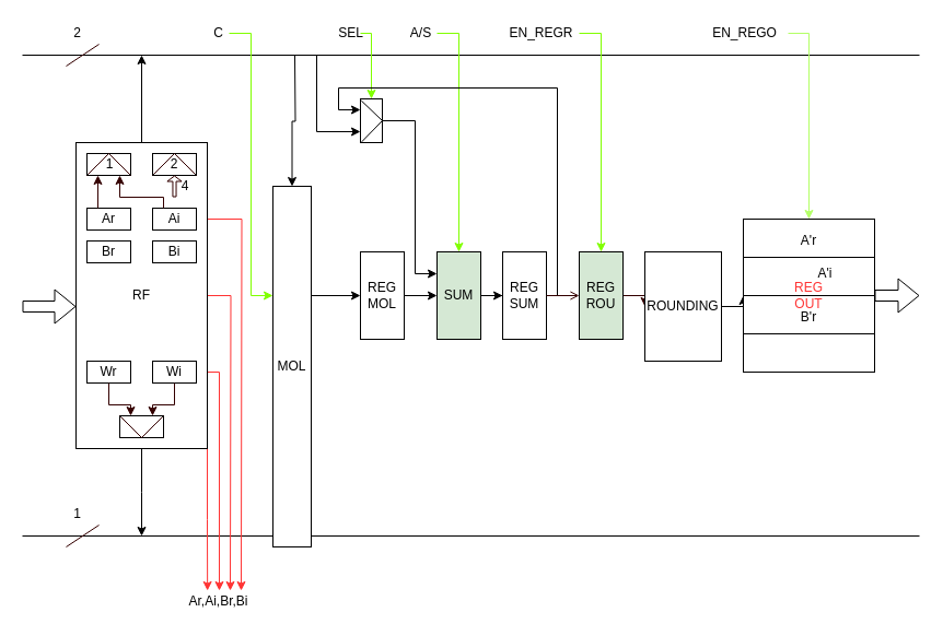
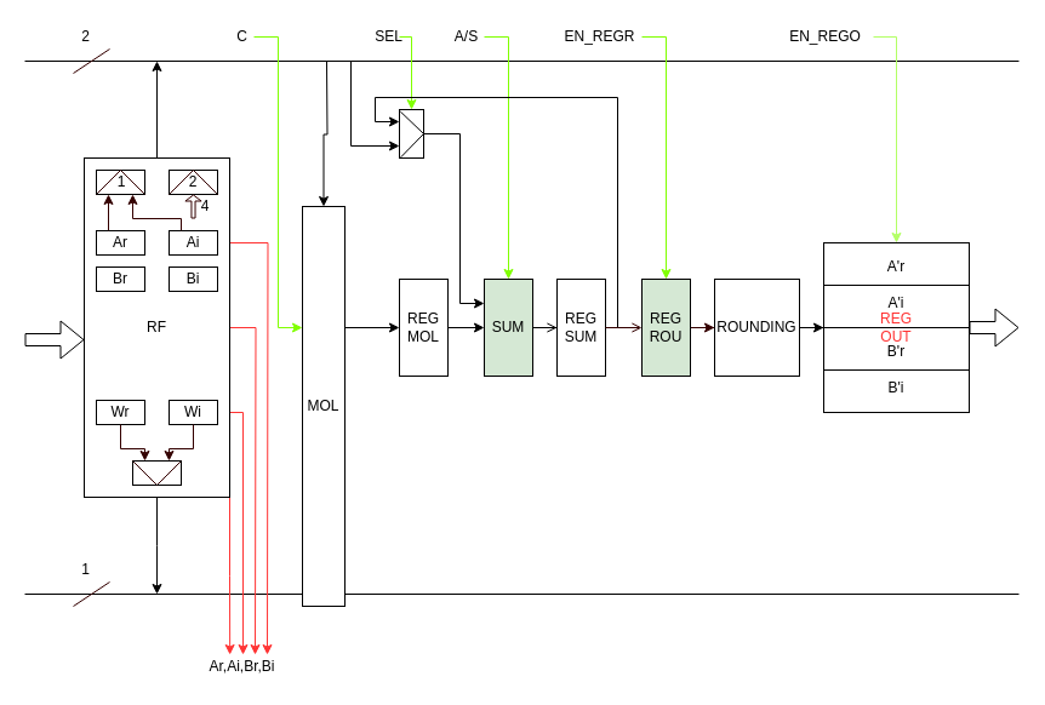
- <mxCell id="81" value="A'i" style="text;html=1;strokeColor=none;fillColor=none;align=center;verticalAlign=middle;whiteSpace=wrap;rounded=0;" vertex="1" parent="1"><mxGeometry x="734" y="240" width="40" height="20" as="geometry" /></mxCell>
+ <mxCell id="81" value="A'i" style="text;html=1;strokeColor=none;fillColor=none;align=center;verticalAlign=middle;whiteSpace=wrap;rounded=0;" vertex="1" parent="1"><mxGeometry x="719" y="240" width="40" height="20" as="geometry" /></mxCell>
- <mxCell id="19" value="" style="edgeStyle=orthogonalEdgeStyle;rounded=0;orthogonalLoop=1;jettySize=auto;html=1;" parent="1" source="21" target="29" edge="1"><mxGeometry relative="1" as="geometry" /></mxCell>
+ <mxCell id="19" value="" style="edgeStyle=orthogonalEdgeStyle;rounded=0;orthogonalLoop=1;jettySize=auto;html=1;endArrow=open;" parent="1" source="21" target="29" edge="1"><mxGeometry relative="1" as="geometry" /></mxCell>
- <mxCell id="35" value="ROUNDING" style="rounded=0;whiteSpace=wrap;html=1;" parent="1" vertex="1"><mxGeometry x="589" y="230" width="70" height="100" as="geometry" /></mxCell>
+ <mxCell id="35" value="ROUNDING" style="rounded=0;whiteSpace=wrap;html=1;" parent="1" vertex="1"><mxGeometry x="589" y="230" width="70" height="80" as="geometry" /></mxCell>
+ <mxCell id="83" value="B'i" style="text;html=1;strokeColor=none;fillColor=none;align=center;verticalAlign=middle;whiteSpace=wrap;rounded=0;" vertex="1" parent="1"><mxGeometry x="719" y="310" width="40" height="20" as="geometry" /></mxCell>
